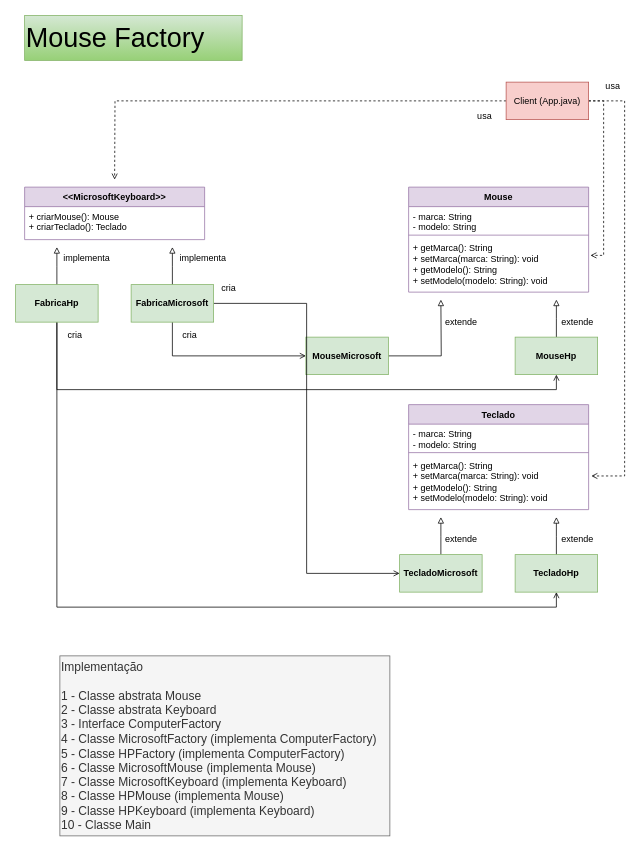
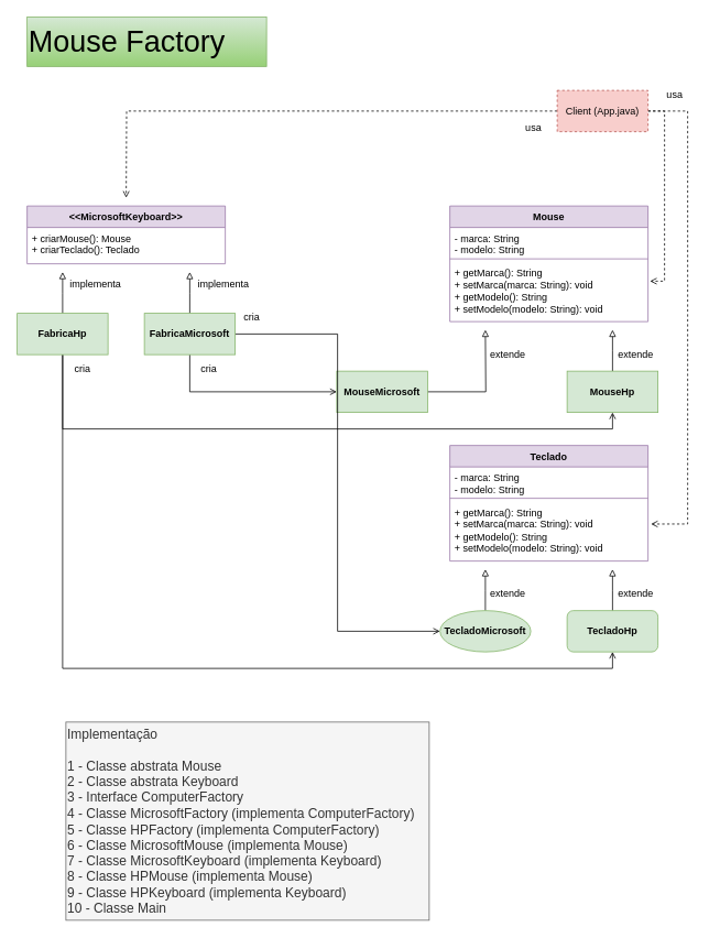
- <mxCell id="32" value="Client (App.java)" style="html=1;whiteSpace=wrap;fillColor=#f8cecc;strokeColor=#b85450;" parent="1" vertex="1"><mxGeometry x="674" y="109" width="110" height="50" as="geometry" /></mxCell>
+ <mxCell id="32" value="Client (App.java)" style="html=1;whiteSpace=wrap;fillColor=#f8cecc;strokeColor=#b85450;dashed=1;" parent="1" vertex="1"><mxGeometry x="674" y="109" width="110" height="50" as="geometry" /></mxCell>
- <mxCell id="16" value="&lt;b&gt;TecladoMicrosoft&lt;/b&gt;" style="html=1;whiteSpace=wrap;fillColor=#d5e8d4;strokeColor=#82b366;" parent="1" vertex="1"><mxGeometry x="532" y="739" width="110" height="50" as="geometry" /></mxCell>
+ <mxCell id="16" value="&lt;b&gt;TecladoMicrosoft&lt;/b&gt;" style="ellipse;html=1;whiteSpace=wrap;fillColor=#d5e8d4;strokeColor=#82b366;" parent="1" vertex="1"><mxGeometry x="532" y="739" width="110" height="50" as="geometry" /></mxCell>
- <mxCell id="18" value="&lt;b&gt;TecladoHp&lt;/b&gt;" style="html=1;whiteSpace=wrap;fillColor=#d5e8d4;strokeColor=#82b366;" parent="1" vertex="1"><mxGeometry x="686" y="739" width="110" height="50" as="geometry" /></mxCell>
+ <mxCell id="18" value="&lt;b&gt;TecladoHp&lt;/b&gt;" style="html=1;whiteSpace=wrap;fillColor=#d5e8d4;strokeColor=#82b366;rounded=1;" parent="1" vertex="1"><mxGeometry x="686" y="739" width="110" height="50" as="geometry" /></mxCell>
